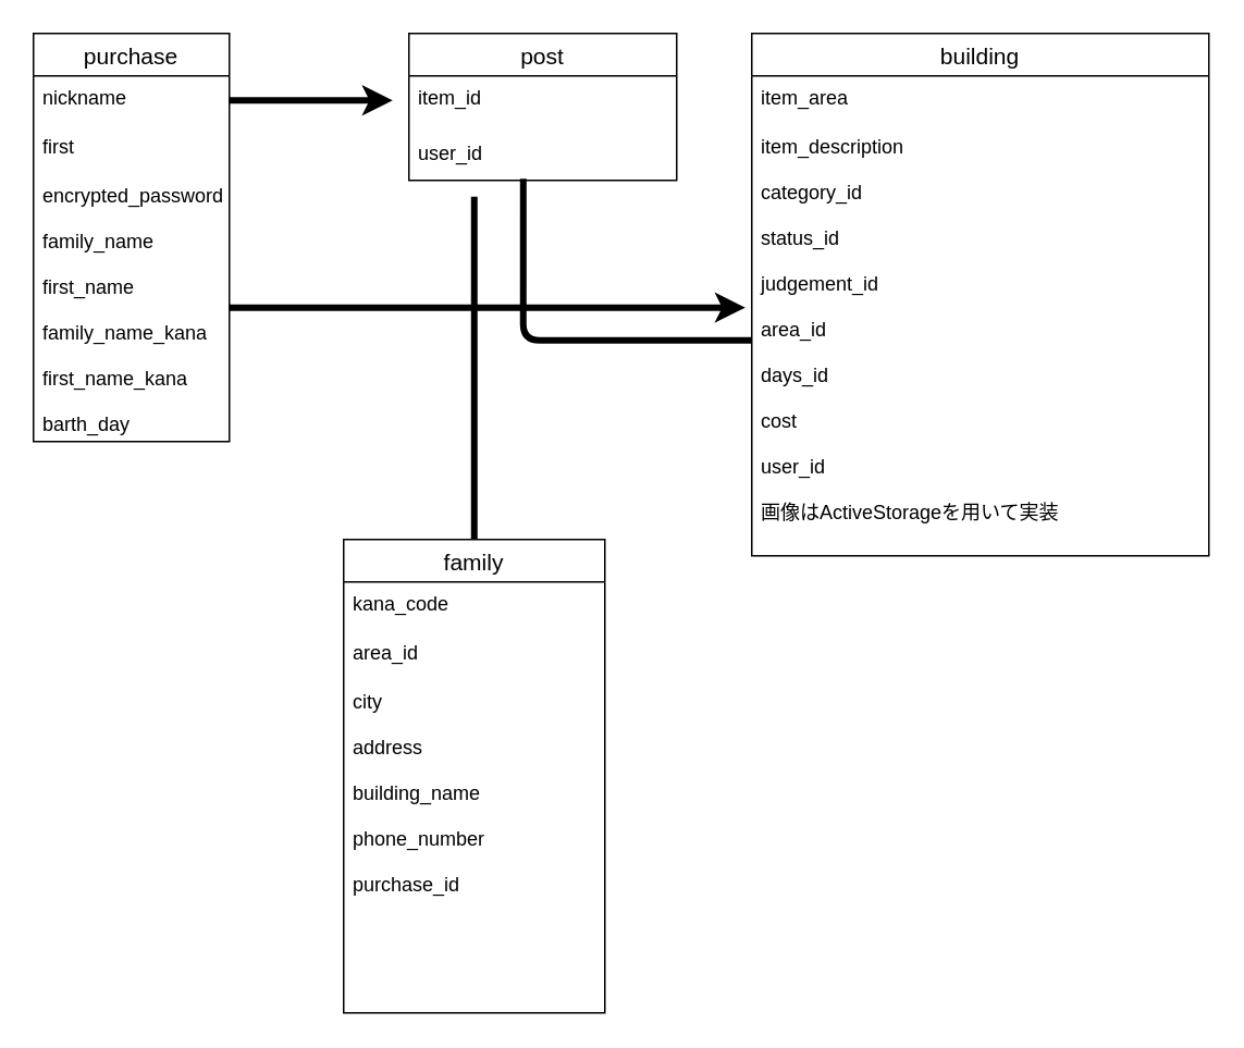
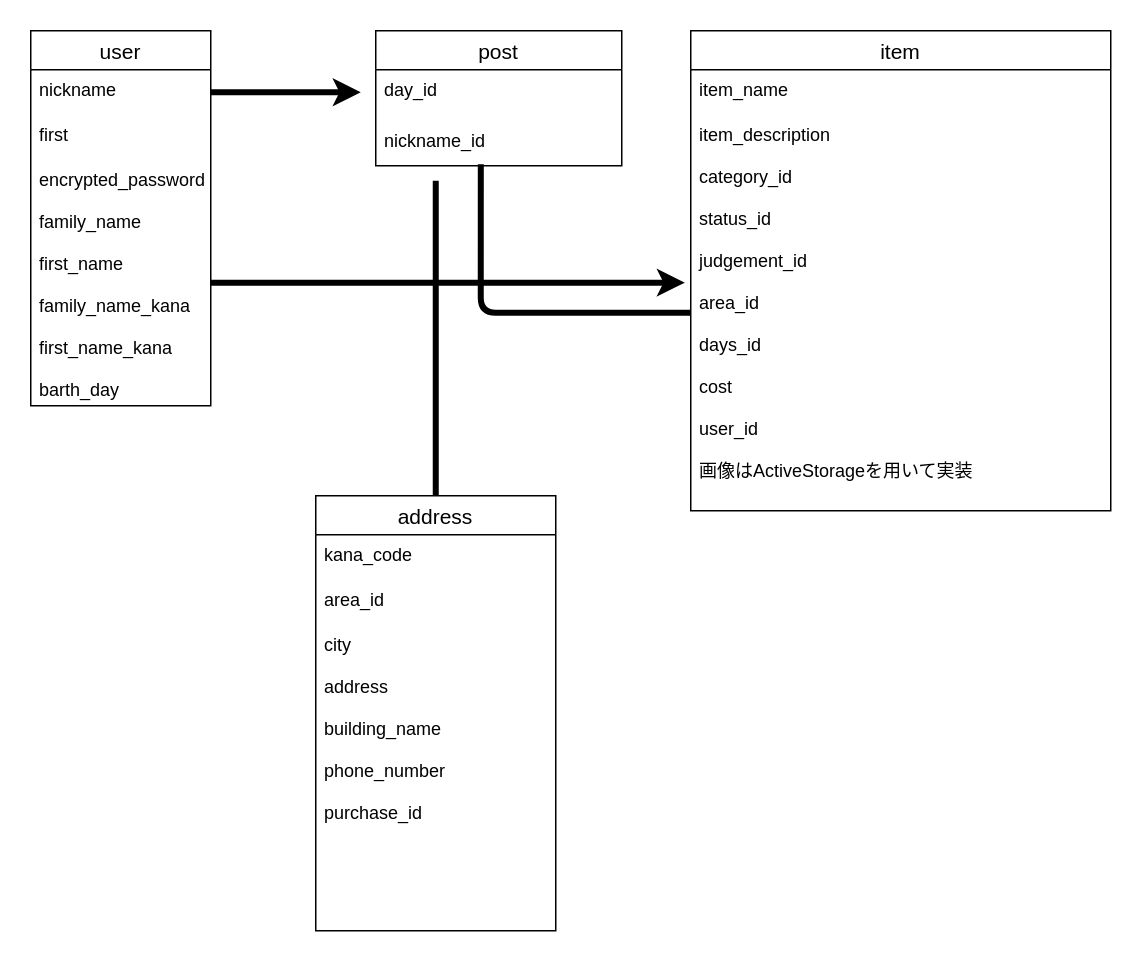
- <mxCell id="2" value="purchase" style="swimlane;fontStyle=0;childLayout=stackLayout;horizontal=1;startSize=26;horizontalStack=0;resizeParent=1;resizeParentMax=0;resizeLast=0;collapsible=1;marginBottom=0;align=center;fontSize=14;" parent="1" vertex="1"><mxGeometry y="20" width="120" height="250" as="geometry" x="20" /></mxCell>
+ <mxCell id="2" value="user" style="swimlane;fontStyle=0;childLayout=stackLayout;horizontal=1;startSize=26;horizontalStack=0;resizeParent=1;resizeParentMax=0;resizeLast=0;collapsible=1;marginBottom=0;align=center;fontSize=14;" parent="1" vertex="1"><mxGeometry y="20" width="120" height="250" as="geometry" x="20" /></mxCell>
- <mxCell id="6" value="building" style="swimlane;fontStyle=0;childLayout=stackLayout;horizontal=1;startSize=26;horizontalStack=0;resizeParent=1;resizeParentMax=0;resizeLast=0;collapsible=1;marginBottom=0;align=center;fontSize=14;" parent="1" vertex="1"><mxGeometry x="460" y="20" width="280" height="320" as="geometry" /></mxCell>
+ <mxCell id="6" value="item" style="swimlane;fontStyle=0;childLayout=stackLayout;horizontal=1;startSize=26;horizontalStack=0;resizeParent=1;resizeParentMax=0;resizeLast=0;collapsible=1;marginBottom=0;align=center;fontSize=14;" parent="1" vertex="1"><mxGeometry x="460" y="20" width="280" height="320" as="geometry" /></mxCell>
- <mxCell id="15" value="item_id" style="text;strokeColor=none;fillColor=none;spacingLeft=4;spacingRight=4;overflow=hidden;rotatable=0;points=[[0,0.5],[1,0.5]];portConstraint=eastwest;fontSize=12;" parent="14" vertex="1"><mxGeometry y="26" width="164" height="34" as="geometry" /></mxCell>
+ <mxCell id="15" value="day_id" style="text;strokeColor=none;fillColor=none;spacingLeft=4;spacingRight=4;overflow=hidden;rotatable=0;points=[[0,0.5],[1,0.5]];portConstraint=eastwest;fontSize=12;" parent="14" vertex="1"><mxGeometry y="26" width="164" height="34" as="geometry" /></mxCell>
- <mxCell id="7" value="item_area" style="text;strokeColor=none;fillColor=none;spacingLeft=4;spacingRight=4;overflow=hidden;rotatable=0;points=[[0,0.5],[1,0.5]];portConstraint=eastwest;fontSize=12;" parent="6" vertex="1"><mxGeometry y="26" width="280" height="30" as="geometry" /></mxCell>
+ <mxCell id="7" value="item_name" style="text;strokeColor=none;fillColor=none;spacingLeft=4;spacingRight=4;overflow=hidden;rotatable=0;points=[[0,0.5],[1,0.5]];portConstraint=eastwest;fontSize=12;" parent="6" vertex="1"><mxGeometry y="26" width="280" height="30" as="geometry" /></mxCell>
- <mxCell id="16" value="user_id" style="text;strokeColor=none;fillColor=none;spacingLeft=4;spacingRight=4;overflow=hidden;rotatable=0;points=[[0,0.5],[1,0.5]];portConstraint=eastwest;fontSize=12;" parent="14" vertex="1"><mxGeometry y="60" width="164" height="30" as="geometry" /></mxCell>
+ <mxCell id="16" value="nickname_id" style="text;strokeColor=none;fillColor=none;spacingLeft=4;spacingRight=4;overflow=hidden;rotatable=0;points=[[0,0.5],[1,0.5]];portConstraint=eastwest;fontSize=12;" parent="14" vertex="1"><mxGeometry y="60" width="164" height="30" as="geometry" /></mxCell>
- <mxCell id="10" value="family" style="swimlane;fontStyle=0;childLayout=stackLayout;horizontal=1;startSize=26;horizontalStack=0;resizeParent=1;resizeParentMax=0;resizeLast=0;collapsible=1;marginBottom=0;align=center;fontSize=14;" parent="1" vertex="1"><mxGeometry x="210" y="330" width="160" height="290" as="geometry" /></mxCell>
+ <mxCell id="10" value="address" style="swimlane;fontStyle=0;childLayout=stackLayout;horizontal=1;startSize=26;horizontalStack=0;resizeParent=1;resizeParentMax=0;resizeLast=0;collapsible=1;marginBottom=0;align=center;fontSize=14;" parent="1" vertex="1"><mxGeometry x="210" y="330" width="160" height="290" as="geometry" /></mxCell>
